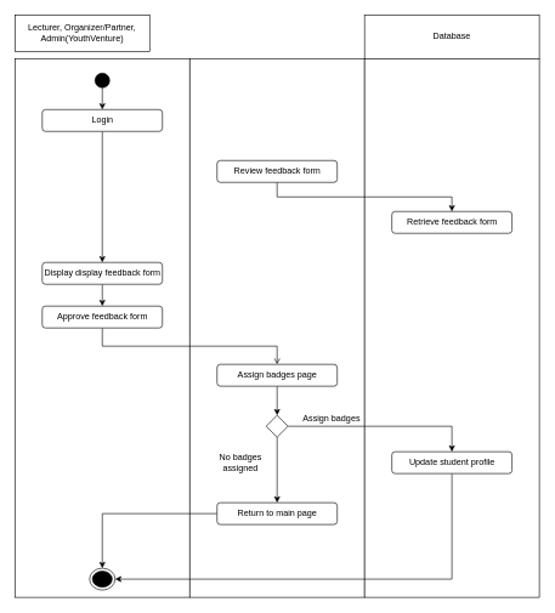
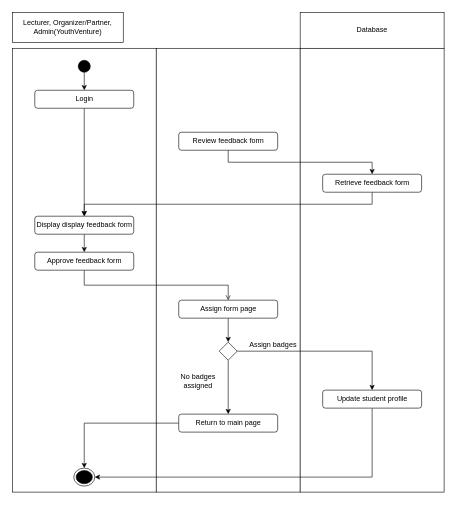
+ <mxCell id="20" style="edgeStyle=orthogonalEdgeStyle;rounded=0;orthogonalLoop=1;jettySize=auto;html=1;exitX=0.5;exitY=1;exitDx=0;exitDy=0;entryX=0.5;entryY=0;entryDx=0;entryDy=0;" edge="1" parent="1" source="21" target="11"><mxGeometry relative="1" as="geometry" /></mxCell>
- <mxCell id="15" value="Assign badges page" style="rounded=1;whiteSpace=wrap;html=1;" vertex="1" parent="1"><mxGeometry x="297.5" y="500" width="165" height="30" as="geometry" /></mxCell>
+ <mxCell id="15" value="Assign form page" style="rounded=1;whiteSpace=wrap;html=1;" vertex="1" parent="1"><mxGeometry x="297.5" y="500" width="165" height="30" as="geometry" /></mxCell>
- <mxCell id="23" value="Update student profile" style="rounded=1;whiteSpace=wrap;html=1;" vertex="1" parent="1"><mxGeometry x="537.5" y="620" width="165" height="30" as="geometry" /></mxCell>
+ <mxCell id="23" value="Update student profile" style="rounded=1;whiteSpace=wrap;html=1;" vertex="1" parent="1"><mxGeometry x="537.5" y="650" width="165" height="30" as="geometry" /></mxCell>
